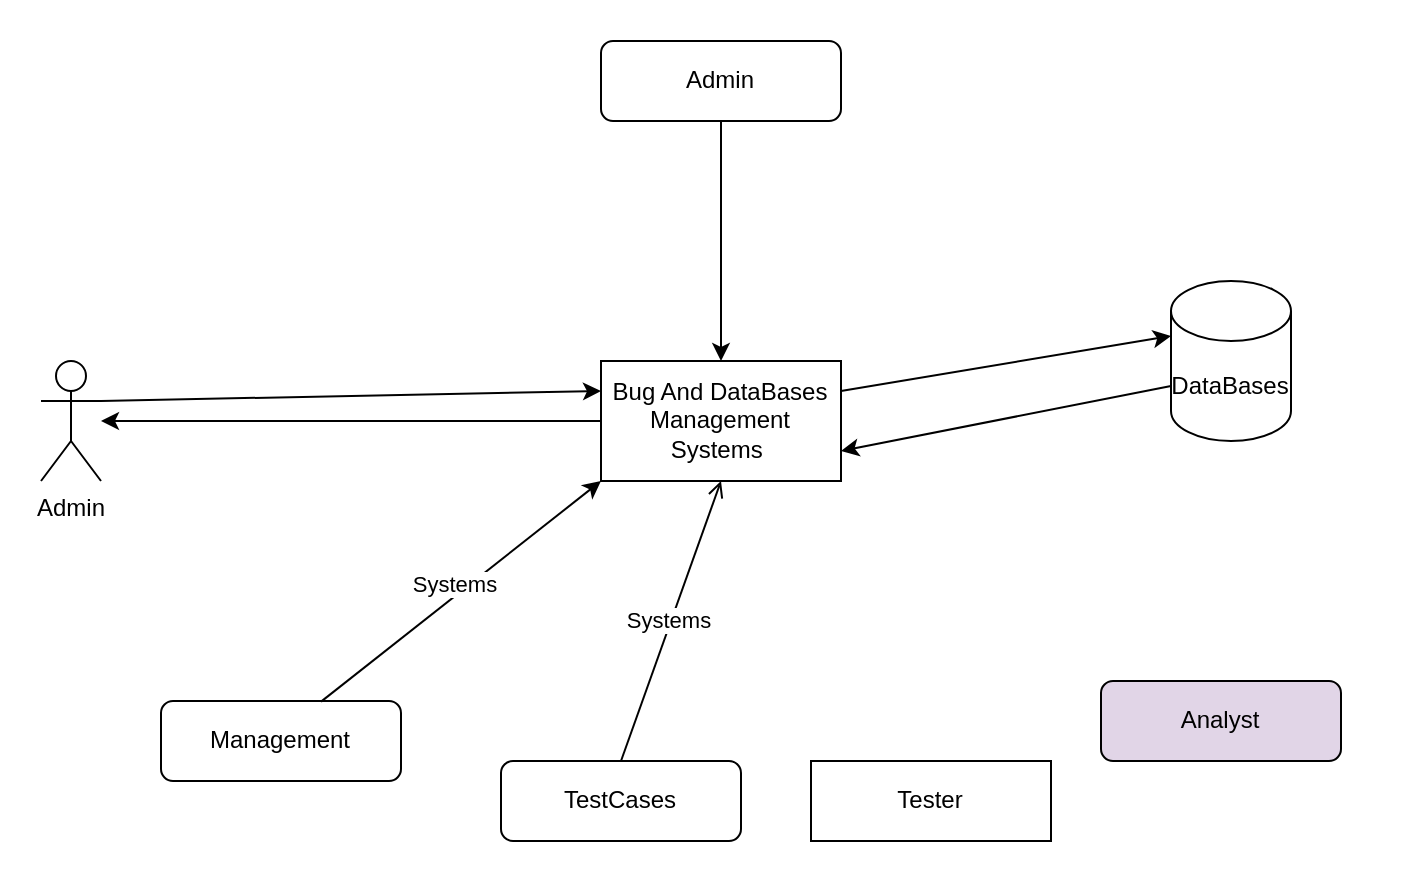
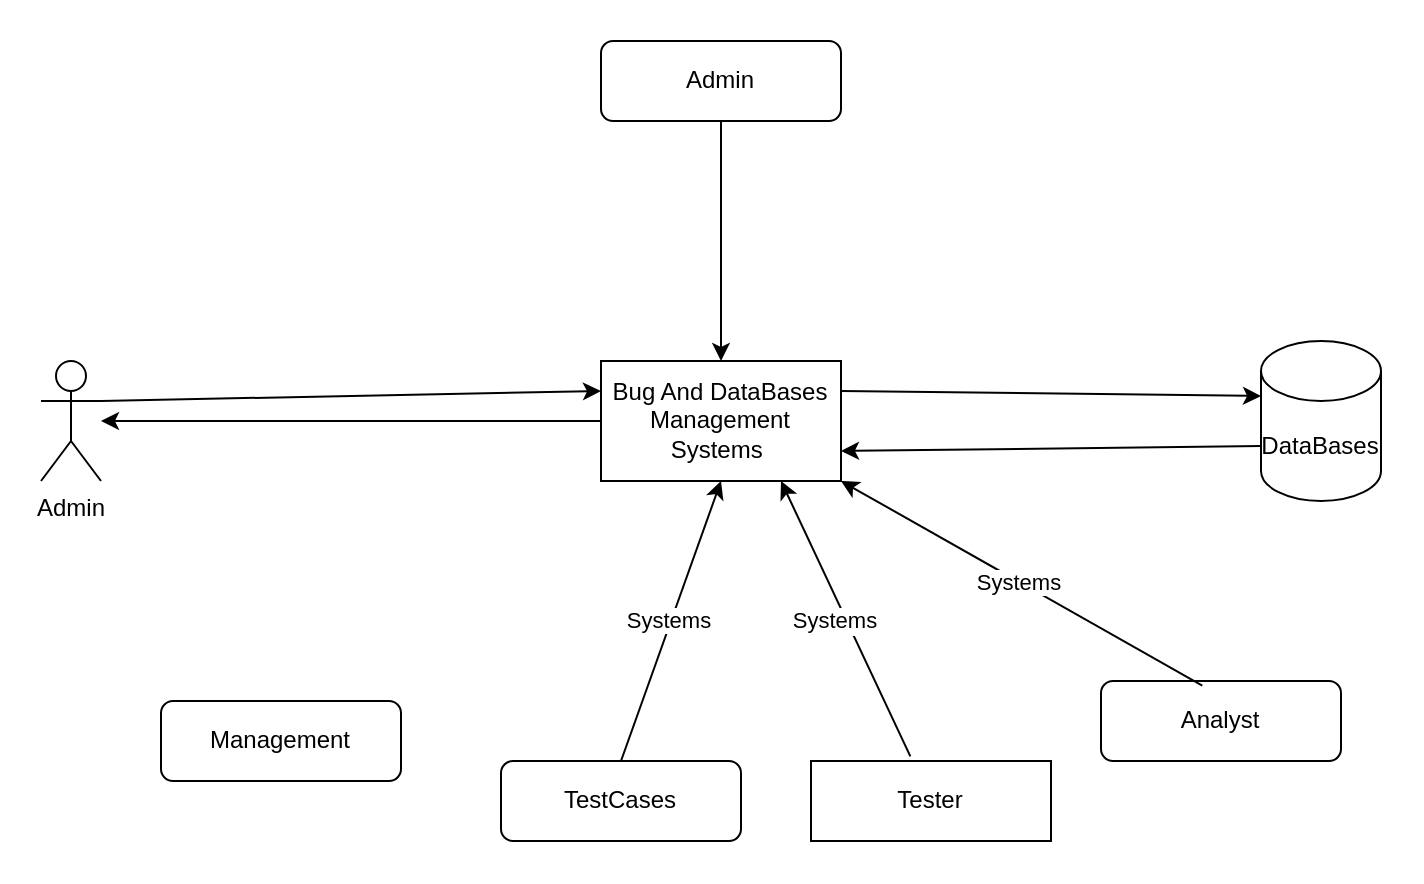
- <mxCell id="9" value="DataBases" style="shape=cylinder3;whiteSpace=wrap;html=1;boundedLbl=1;backgroundOutline=1;size=15;" vertex="1" parent="1"><mxGeometry x="585" y="140" width="60" height="80" as="geometry" /></mxCell>
+ <mxCell id="9" value="DataBases" style="shape=cylinder3;whiteSpace=wrap;html=1;boundedLbl=1;backgroundOutline=1;size=15;" vertex="1" parent="1"><mxGeometry x="630" y="170" width="60" height="80" as="geometry" /></mxCell>
- <mxCell id="13" value="" style="endArrow=open;html=1;rounded=0;exitX=0.5;exitY=0;exitDx=0;exitDy=0;entryX=0.5;entryY=1;entryDx=0;entryDy=0;" edge="1" parent="1" source="5" target="2"><mxGeometry width="50" height="50" relative="1" as="geometry"><mxPoint x="340" y="250" as="sourcePoint" /><mxPoint x="390" y="200" as="targetPoint" /></mxGeometry></mxCell>
+ <mxCell id="13" value="" style="endArrow=classic;html=1;rounded=0;exitX=0.5;exitY=0;exitDx=0;exitDy=0;entryX=0.5;entryY=1;entryDx=0;entryDy=0;" edge="1" parent="1" source="5" target="2"><mxGeometry width="50" height="50" relative="1" as="geometry"><mxPoint x="340" y="250" as="sourcePoint" /><mxPoint x="390" y="200" as="targetPoint" /></mxGeometry></mxCell>
- <mxCell id="11" value="" style="endArrow=classic;html=1;rounded=0;exitX=0.667;exitY=0.008;exitDx=0;exitDy=0;exitPerimeter=0;entryX=0;entryY=1;entryDx=0;entryDy=0;" edge="1" parent="1" source="4" target="2"><mxGeometry width="50" height="50" relative="1" as="geometry"><mxPoint x="340" y="250" as="sourcePoint" /><mxPoint x="390" y="200" as="targetPoint" /></mxGeometry></mxCell>
- <mxCell id="12" value="Systems" style="edgeLabel;html=1;align=center;verticalAlign=middle;resizable=0;points=[];" vertex="1" connectable="0" parent="11"><mxGeometry x="-0.005" y="5" relative="1" as="geometry"><mxPoint as="offset" /></mxGeometry></mxCell>
+ <mxCell id="15" value="" style="endArrow=classic;html=1;rounded=0;exitX=0.414;exitY=-0.058;exitDx=0;exitDy=0;exitPerimeter=0;entryX=0.75;entryY=1;entryDx=0;entryDy=0;" edge="1" parent="1" source="6" target="2"><mxGeometry width="50" height="50" relative="1" as="geometry"><mxPoint x="340" y="250" as="sourcePoint" /><mxPoint x="390" y="200" as="targetPoint" /></mxGeometry></mxCell>
+ <mxCell id="16" value="Text" style="edgeLabel;html=1;align=center;verticalAlign=middle;resizable=0;points=[];" vertex="1" connectable="0" parent="15"><mxGeometry x="-0.013" y="1" relative="1" as="geometry"><mxPoint as="offset" /></mxGeometry></mxCell>
+ <mxCell id="17" value="Systems" style="edgeLabel;html=1;align=center;verticalAlign=middle;resizable=0;points=[];" vertex="1" connectable="0" parent="15"><mxGeometry x="0.022" y="5" relative="1" as="geometry"><mxPoint as="offset" /></mxGeometry></mxCell>
+ <mxCell id="18" value="" style="endArrow=classic;html=1;rounded=0;exitX=0.422;exitY=0.058;exitDx=0;exitDy=0;exitPerimeter=0;entryX=1;entryY=1;entryDx=0;entryDy=0;" edge="1" parent="1" source="7" target="2"><mxGeometry width="50" height="50" relative="1" as="geometry"><mxPoint x="340" y="250" as="sourcePoint" /><mxPoint x="390" y="200" as="targetPoint" /></mxGeometry></mxCell>
+ <mxCell id="19" value="Systems" style="edgeLabel;html=1;align=center;verticalAlign=middle;resizable=0;points=[];" vertex="1" connectable="0" parent="18"><mxGeometry x="0.021" relative="1" as="geometry"><mxPoint as="offset" /></mxGeometry></mxCell>
- <mxCell id="7" value="Analyst" style="rounded=1;whiteSpace=wrap;html=1;fillColor=#e1d5e7;" vertex="1" parent="1"><mxGeometry x="550" y="340" width="120" height="40" as="geometry" /></mxCell>
+ <mxCell id="7" value="Analyst" style="rounded=1;whiteSpace=wrap;html=1;" vertex="1" parent="1"><mxGeometry x="550" y="340" width="120" height="40" as="geometry" /></mxCell>
